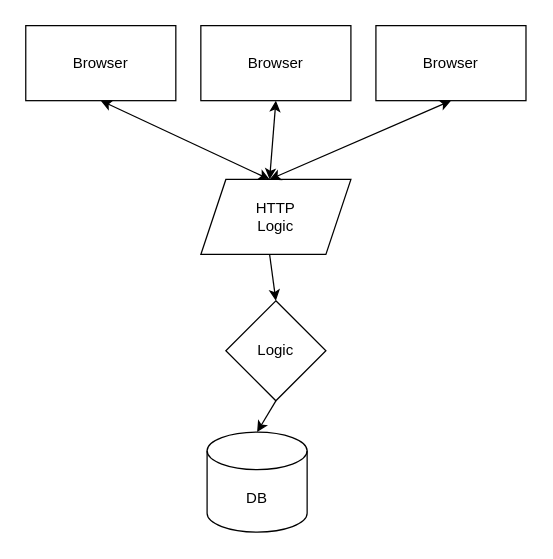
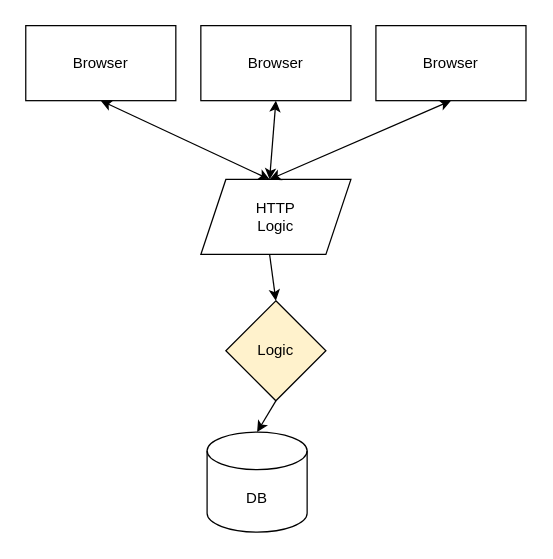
- <mxCell id="10" value="Logic" style="rhombus;whiteSpace=wrap;html=1;" vertex="1" parent="1"><mxGeometry x="180" y="240" width="80" height="80" as="geometry" /></mxCell>
+ <mxCell id="10" value="Logic" style="rhombus;whiteSpace=wrap;html=1;fillColor=#fff2cc;" vertex="1" parent="1"><mxGeometry x="180" y="240" width="80" height="80" as="geometry" /></mxCell>
